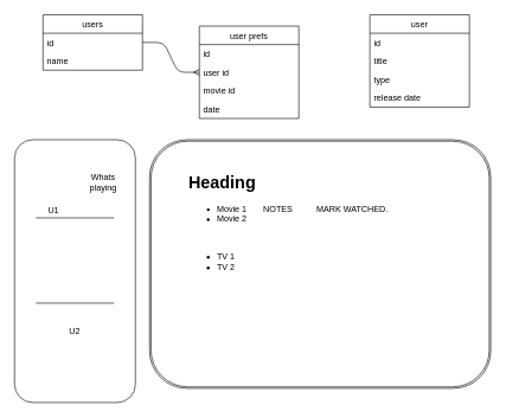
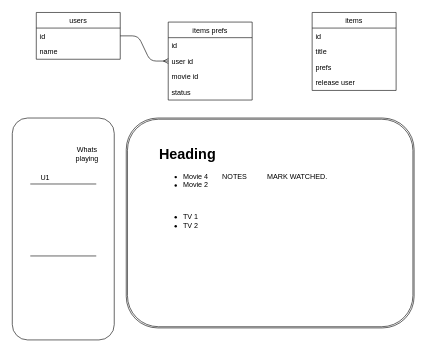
- <mxCell id="20" value="user" style="swimlane;fontStyle=0;childLayout=stackLayout;horizontal=1;startSize=26;fillColor=none;horizontalStack=0;resizeParent=1;resizeParentMax=0;resizeLast=0;collapsible=1;marginBottom=0;" vertex="1" parent="1"><mxGeometry x="520" y="20" width="140" height="130" as="geometry" /></mxCell>
+ <mxCell id="20" value="items" style="swimlane;fontStyle=0;childLayout=stackLayout;horizontal=1;startSize=26;fillColor=none;horizontalStack=0;resizeParent=1;resizeParentMax=0;resizeLast=0;collapsible=1;marginBottom=0;" vertex="1" parent="1"><mxGeometry x="520" y="20" width="140" height="130" as="geometry" /></mxCell>
- <mxCell id="11" value="user prefs" style="swimlane;fontStyle=0;childLayout=stackLayout;horizontal=1;startSize=26;fillColor=none;horizontalStack=0;resizeParent=1;resizeParentMax=0;resizeLast=0;collapsible=1;marginBottom=0;" vertex="1" parent="1"><mxGeometry x="280" y="36" width="140" height="130" as="geometry"><mxRectangle x="600" y="40" width="90" height="26" as="alternateBounds" /></mxGeometry></mxCell>
+ <mxCell id="11" value="items prefs" style="swimlane;fontStyle=0;childLayout=stackLayout;horizontal=1;startSize=26;fillColor=none;horizontalStack=0;resizeParent=1;resizeParentMax=0;resizeLast=0;collapsible=1;marginBottom=0;" vertex="1" parent="1"><mxGeometry x="280" y="36" width="140" height="130" as="geometry"><mxRectangle x="600" y="40" width="90" height="26" as="alternateBounds" /></mxGeometry></mxCell>
- <mxCell id="23" value="type" style="text;strokeColor=none;fillColor=none;align=left;verticalAlign=top;spacingLeft=4;spacingRight=4;overflow=hidden;rotatable=0;points=[[0,0.5],[1,0.5]];portConstraint=eastwest;" vertex="1" parent="20"><mxGeometry y="78" width="140" height="26" as="geometry" /></mxCell>
+ <mxCell id="23" value="prefs" style="text;strokeColor=none;fillColor=none;align=left;verticalAlign=top;spacingLeft=4;spacingRight=4;overflow=hidden;rotatable=0;points=[[0,0.5],[1,0.5]];portConstraint=eastwest;" vertex="1" parent="20"><mxGeometry y="78" width="140" height="26" as="geometry" /></mxCell>
- <mxCell id="24" value="release date&#10;" style="text;strokeColor=none;fillColor=none;align=left;verticalAlign=top;spacingLeft=4;spacingRight=4;overflow=hidden;rotatable=0;points=[[0,0.5],[1,0.5]];portConstraint=eastwest;" vertex="1" parent="20"><mxGeometry y="104" width="140" height="26" as="geometry" /></mxCell>
+ <mxCell id="24" value="release user&#10;" style="text;strokeColor=none;fillColor=none;align=left;verticalAlign=top;spacingLeft=4;spacingRight=4;overflow=hidden;rotatable=0;points=[[0,0.5],[1,0.5]];portConstraint=eastwest;" vertex="1" parent="20"><mxGeometry y="104" width="140" height="26" as="geometry" /></mxCell>
- <mxCell id="15" value="date" style="text;strokeColor=none;fillColor=none;align=left;verticalAlign=top;spacingLeft=4;spacingRight=4;overflow=hidden;rotatable=0;points=[[0,0.5],[1,0.5]];portConstraint=eastwest;" vertex="1" parent="11"><mxGeometry y="104" width="140" height="26" as="geometry" /></mxCell>
+ <mxCell id="15" value="status" style="text;strokeColor=none;fillColor=none;align=left;verticalAlign=top;spacingLeft=4;spacingRight=4;overflow=hidden;rotatable=0;points=[[0,0.5],[1,0.5]];portConstraint=eastwest;" vertex="1" parent="11"><mxGeometry y="104" width="140" height="26" as="geometry" /></mxCell>
- <mxCell id="9" value="&lt;h1&gt;Heading&lt;/h1&gt;&lt;p&gt;&lt;/p&gt;&lt;ul&gt;&lt;li&gt;&lt;span&gt;Movie 1&amp;nbsp; &amp;nbsp; &amp;nbsp; &amp;nbsp;NOTES&amp;nbsp; &amp;nbsp; &amp;nbsp; &amp;nbsp; &amp;nbsp; MARK WATCHED.&amp;nbsp;&lt;/span&gt;&lt;/li&gt;&lt;li&gt;Movie 2&lt;/li&gt;&lt;/ul&gt;&lt;br&gt;&lt;ul&gt;&lt;li&gt;TV 1&lt;/li&gt;&lt;li&gt;TV 2&lt;/li&gt;&lt;/ul&gt;&lt;p&gt;&lt;/p&gt;" style="text;html=1;strokeColor=none;fillColor=none;spacing=5;spacingTop=-20;whiteSpace=wrap;overflow=hidden;rounded=0;" vertex="1" parent="1"><mxGeometry x="260" y="236" width="360" height="170" as="geometry" /></mxCell>
+ <mxCell id="9" value="&lt;h1&gt;Heading&lt;/h1&gt;&lt;p&gt;&lt;/p&gt;&lt;ul&gt;&lt;li&gt;&lt;span&gt;Movie 4&amp;nbsp; &amp;nbsp; &amp;nbsp; &amp;nbsp;NOTES&amp;nbsp; &amp;nbsp; &amp;nbsp; &amp;nbsp; &amp;nbsp; MARK WATCHED.&amp;nbsp;&lt;/span&gt;&lt;/li&gt;&lt;li&gt;Movie 2&lt;/li&gt;&lt;/ul&gt;&lt;br&gt;&lt;ul&gt;&lt;li&gt;TV 1&lt;/li&gt;&lt;li&gt;TV 2&lt;/li&gt;&lt;/ul&gt;&lt;p&gt;&lt;/p&gt;" style="text;html=1;strokeColor=none;fillColor=none;spacing=5;spacingTop=-20;whiteSpace=wrap;overflow=hidden;rounded=0;" vertex="1" parent="1"><mxGeometry x="260" y="236" width="360" height="170" as="geometry" /></mxCell>
- <mxCell id="7" value="U2" style="text;html=1;strokeColor=none;fillColor=none;align=center;verticalAlign=middle;whiteSpace=wrap;rounded=0;" vertex="1" parent="1"><mxGeometry x="85" y="456" width="40" height="20" as="geometry" /></mxCell>
